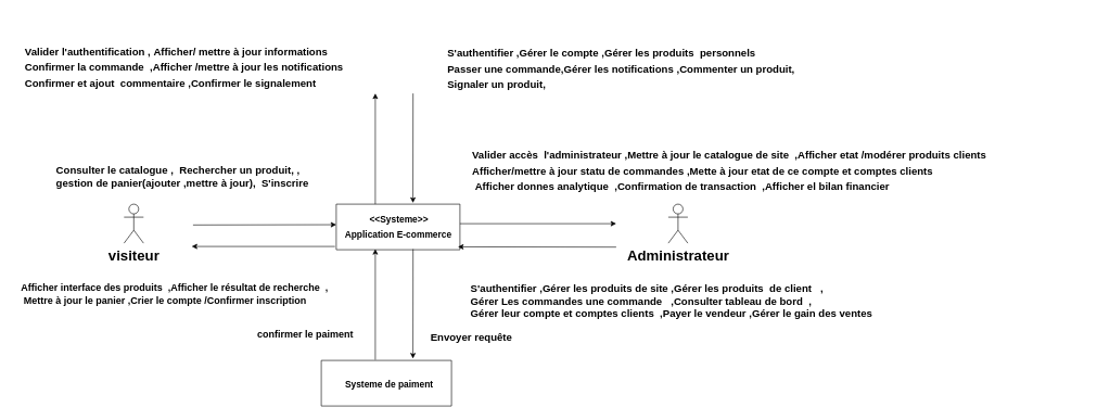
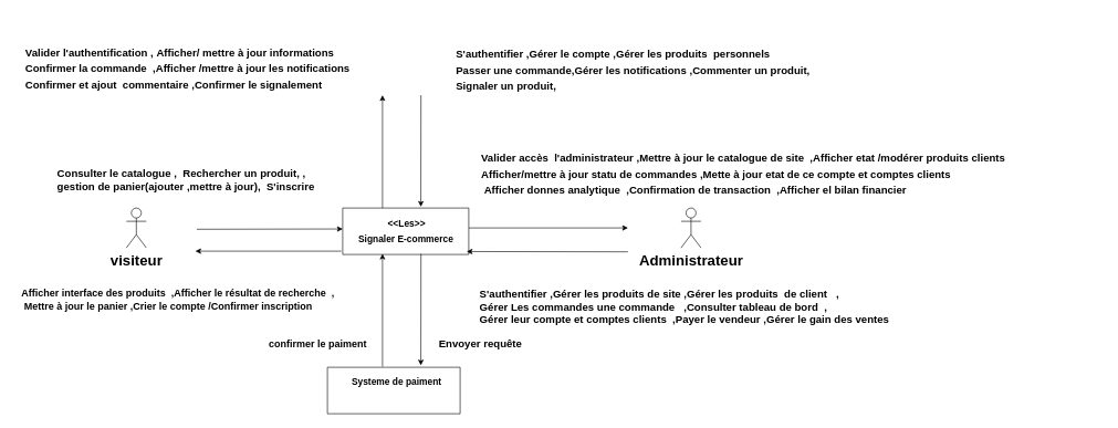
- <mxCell id="11" value="&lt;b&gt;&lt;font style=&quot;font-size: 14px;&quot;&gt;&amp;lt;&amp;lt;Systeme&amp;gt;&amp;gt;&lt;/font&gt;&lt;/b&gt;" style="text;html=1;align=center;verticalAlign=middle;resizable=0;points=[];autosize=1;strokeColor=none;fillColor=none;" vertex="1" parent="9"><mxGeometry x="41" y="8" width="110" height="30" as="geometry" /></mxCell>
+ <mxCell id="11" value="&lt;b&gt;&lt;font style=&quot;font-size: 14px;&quot;&gt;&amp;lt;&amp;lt;Les&amp;gt;&amp;gt;&lt;/font&gt;&lt;/b&gt;" style="text;html=1;align=center;verticalAlign=middle;resizable=0;points=[];autosize=1;strokeColor=none;fillColor=none;" vertex="1" parent="9"><mxGeometry x="41" y="8" width="110" height="30" as="geometry" /></mxCell>
- <mxCell id="10" value="&lt;b&gt;&lt;font style=&quot;font-size: 14px;&quot;&gt;Application E-commerce&lt;/font&gt;&lt;/b&gt;" style="text;html=1;align=center;verticalAlign=middle;resizable=0;points=[];autosize=1;strokeColor=none;fillColor=none;" vertex="1" parent="9"><mxGeometry y="32" width="190" height="30" as="geometry" /></mxCell>
+ <mxCell id="10" value="&lt;b&gt;&lt;font style=&quot;font-size: 14px;&quot;&gt;Signaler E-commerce&lt;/font&gt;&lt;/b&gt;" style="text;html=1;align=center;verticalAlign=middle;resizable=0;points=[];autosize=1;strokeColor=none;fillColor=none;" vertex="1" parent="9"><mxGeometry y="32" width="190" height="30" as="geometry" /></mxCell>
- <mxCell id="22" value="&lt;font style=&quot;font-size: 15px;&quot;&gt;&lt;b style=&quot;&quot;&gt;confirmer le paiment&amp;nbsp;&lt;/b&gt;&lt;/font&gt;" style="text;strokeColor=none;align=center;fillColor=none;html=1;verticalAlign=middle;whiteSpace=wrap;rounded=0;fontSize=16;" vertex="1" parent="1"><mxGeometry x="366" y="497" width="210" height="30" as="geometry" /></mxCell>
+ <mxCell id="22" value="&lt;font style=&quot;font-size: 15px;&quot;&gt;&lt;b style=&quot;&quot;&gt;confirmer le paiment&amp;nbsp;&lt;/b&gt;&lt;/font&gt;" style="text;strokeColor=none;align=center;fillColor=none;html=1;verticalAlign=middle;whiteSpace=wrap;rounded=0;fontSize=16;" vertex="1" parent="1"><mxGeometry x="376" y="502" width="210" height="30" as="geometry" /></mxCell>
- <mxCell id="20" value="&lt;b&gt;&lt;font style=&quot;font-size: 14px;&quot;&gt;Systeme de paiment&lt;/font&gt;&lt;/b&gt;" style="text;html=1;align=center;verticalAlign=middle;resizable=0;points=[];autosize=1;strokeColor=none;fillColor=none;" vertex="1" parent="1"><mxGeometry x="517" y="575" width="160" height="30" as="geometry" /></mxCell>
+ <mxCell id="20" value="&lt;b&gt;&lt;font style=&quot;font-size: 14px;&quot;&gt;Systeme de paiment&lt;/font&gt;&lt;/b&gt;" style="text;html=1;align=center;verticalAlign=middle;resizable=0;points=[];autosize=1;strokeColor=none;fillColor=none;" vertex="1" parent="1"><mxGeometry x="517" y="560" width="160" height="30" as="geometry" /></mxCell>
